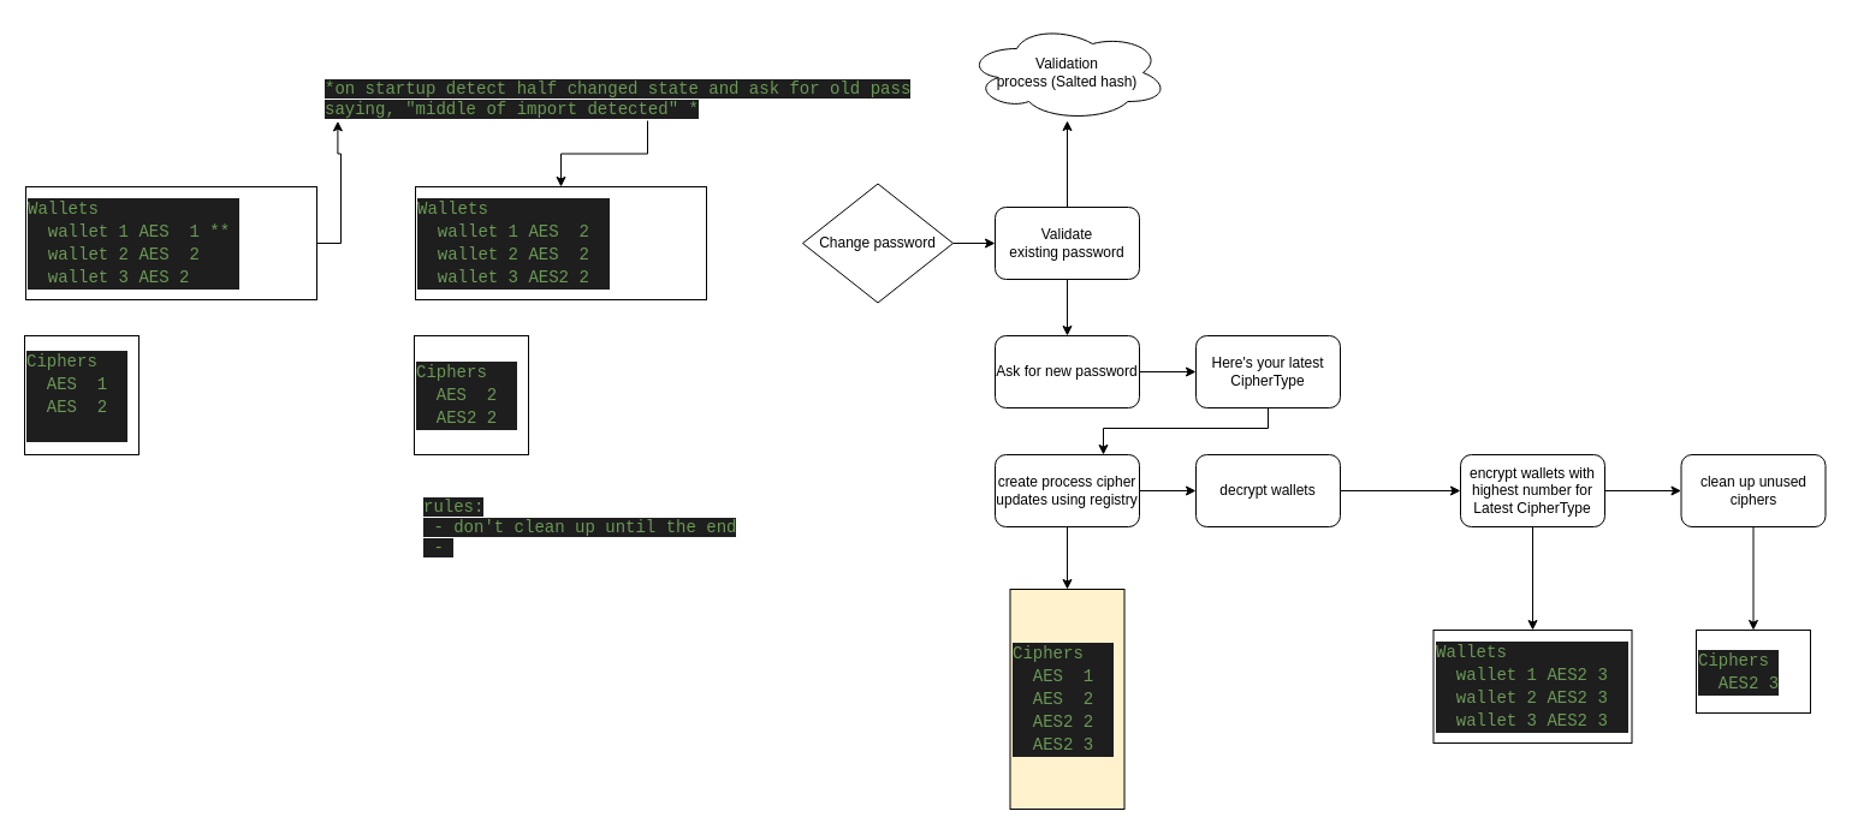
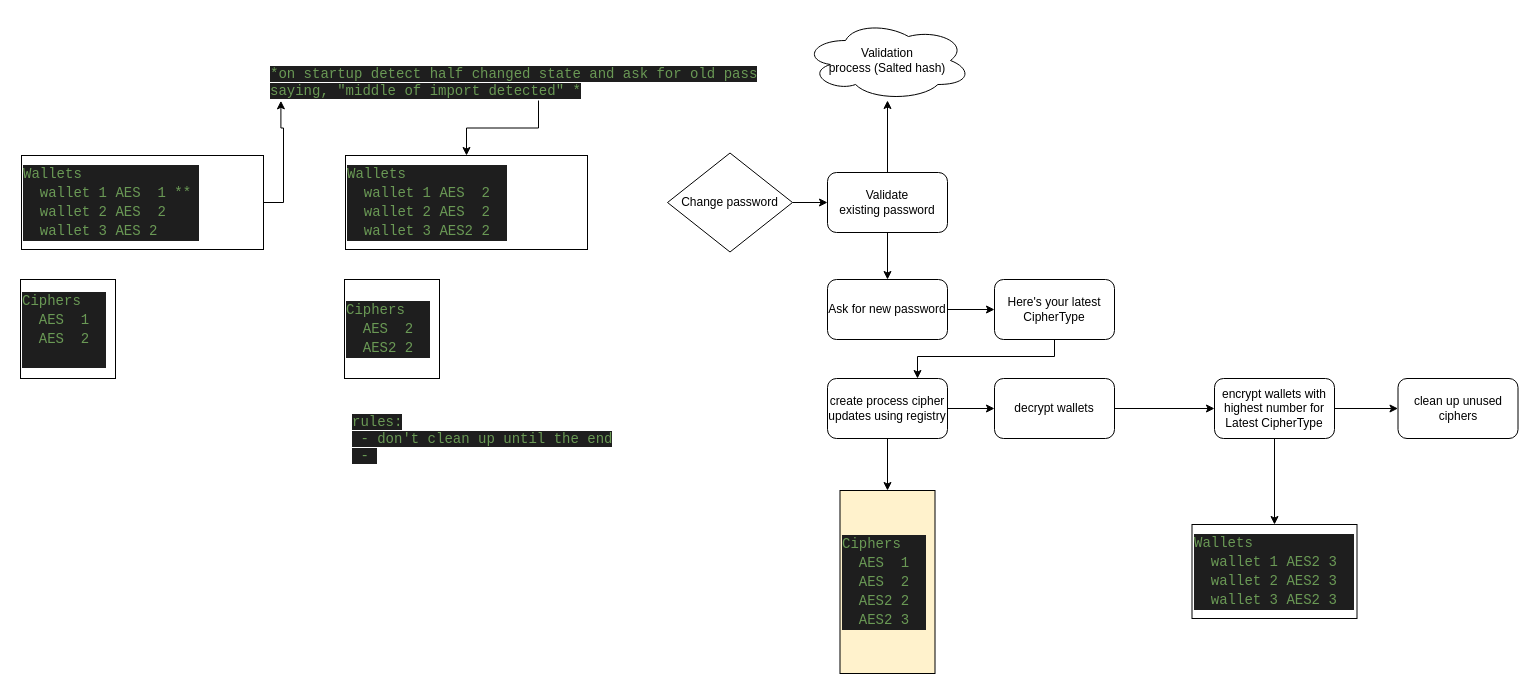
- <mxCell id="28" style="edgeStyle=orthogonalEdgeStyle;rounded=0;orthogonalLoop=1;jettySize=auto;html=1;entryX=0.5;entryY=0;entryDx=0;entryDy=0;" edge="1" parent="1" source="29" target="27"><mxGeometry relative="1" as="geometry" /></mxCell>
- <mxCell id="27" value="&lt;div style=&quot;color: rgb(212 , 212 , 212) ; background-color: rgb(30 , 30 , 30) ; font-family: &amp;#34;consolas&amp;#34; , &amp;#34;courier new&amp;#34; , monospace ; font-size: 14px ; line-height: 19px&quot;&gt;&lt;div&gt;&lt;span style=&quot;color: #6a9955&quot;&gt;Ciphers&lt;/span&gt;&lt;/div&gt;&lt;div&gt;&lt;span style=&quot;color: #6a9955&quot;&gt;&amp;nbsp;&amp;nbsp;&lt;/span&gt;&lt;span style=&quot;color: rgb(106 , 153 , 85)&quot;&gt;AES2 3&lt;/span&gt;&lt;/div&gt;&lt;/div&gt;" style="rounded=0;whiteSpace=wrap;html=1;align=left;" vertex="1" parent="1"><mxGeometry x="1410" y="524" width="95" height="69" as="geometry" /></mxCell>
